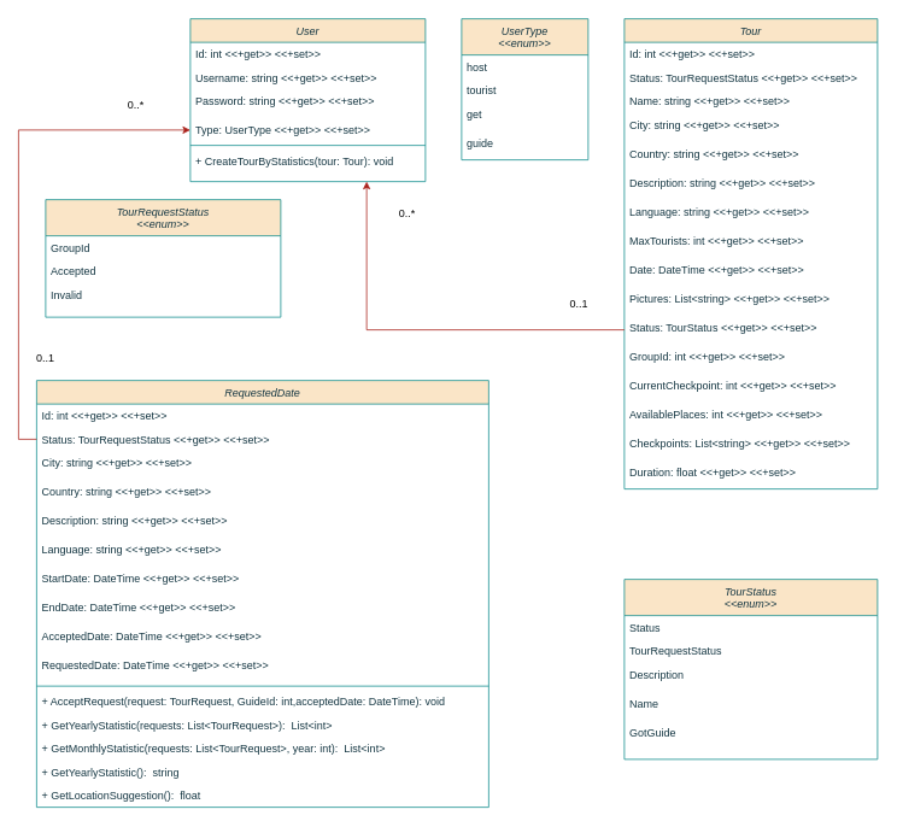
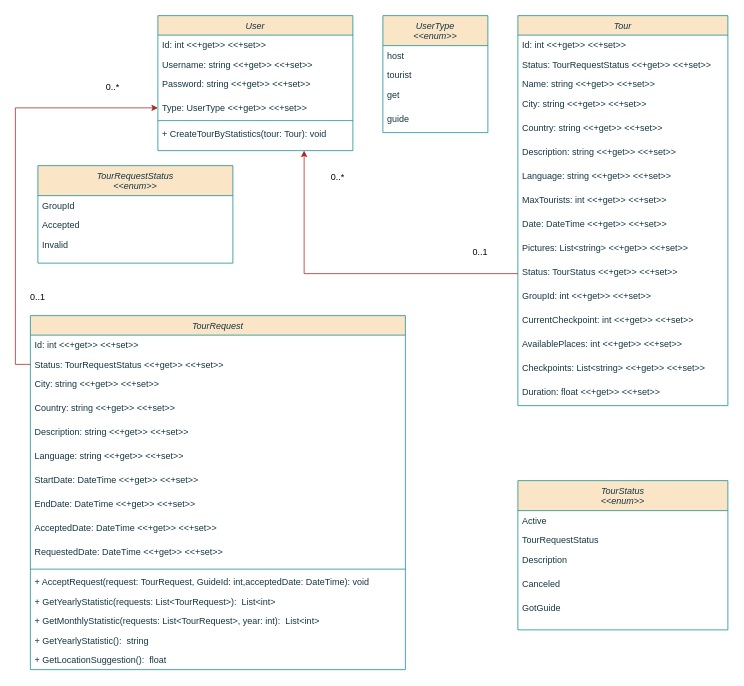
- <mxCell id="2" value="RequestedDate" style="swimlane;fontStyle=2;align=center;verticalAlign=top;childLayout=stackLayout;horizontal=1;startSize=26;horizontalStack=0;resizeParent=1;resizeLast=0;collapsible=1;marginBottom=0;rounded=0;shadow=0;strokeWidth=1;fillColor=#FAE5C7;strokeColor=#0F8B8D;labelBackgroundColor=none;fontColor=#143642;" vertex="1" parent="1"><mxGeometry x="40" y="420" width="500" height="472" as="geometry"><mxRectangle x="220" y="120" width="160" height="26" as="alternateBounds" /></mxGeometry></mxCell>
+ <mxCell id="2" value="TourRequest" style="swimlane;fontStyle=2;align=center;verticalAlign=top;childLayout=stackLayout;horizontal=1;startSize=26;horizontalStack=0;resizeParent=1;resizeLast=0;collapsible=1;marginBottom=0;rounded=0;shadow=0;strokeWidth=1;fillColor=#FAE5C7;strokeColor=#0F8B8D;labelBackgroundColor=none;fontColor=#143642;" vertex="1" parent="1"><mxGeometry x="40" y="420" width="500" height="472" as="geometry"><mxRectangle x="220" y="120" width="160" height="26" as="alternateBounds" /></mxGeometry></mxCell>
- <mxCell id="53" value="Status" style="text;align=left;verticalAlign=top;spacingLeft=4;spacingRight=4;overflow=hidden;rotatable=0;points=[[0,0.5],[1,0.5]];portConstraint=eastwest;labelBackgroundColor=none;fontColor=#143642;" vertex="1" parent="52"><mxGeometry y="40" width="280" height="26" as="geometry" /></mxCell>
+ <mxCell id="53" value="Active" style="text;align=left;verticalAlign=top;spacingLeft=4;spacingRight=4;overflow=hidden;rotatable=0;points=[[0,0.5],[1,0.5]];portConstraint=eastwest;labelBackgroundColor=none;fontColor=#143642;" vertex="1" parent="52"><mxGeometry y="40" width="280" height="26" as="geometry" /></mxCell>
- <mxCell id="56" value="Name" style="text;align=left;verticalAlign=top;spacingLeft=4;spacingRight=4;overflow=hidden;rotatable=0;points=[[0,0.5],[1,0.5]];portConstraint=eastwest;rounded=0;shadow=0;html=0;labelBackgroundColor=none;fontColor=#143642;" vertex="1" parent="52"><mxGeometry y="124" width="280" height="32" as="geometry" /></mxCell>
+ <mxCell id="56" value="Canceled" style="text;align=left;verticalAlign=top;spacingLeft=4;spacingRight=4;overflow=hidden;rotatable=0;points=[[0,0.5],[1,0.5]];portConstraint=eastwest;rounded=0;shadow=0;html=0;labelBackgroundColor=none;fontColor=#143642;" vertex="1" parent="52"><mxGeometry y="124" width="280" height="32" as="geometry" /></mxCell>
